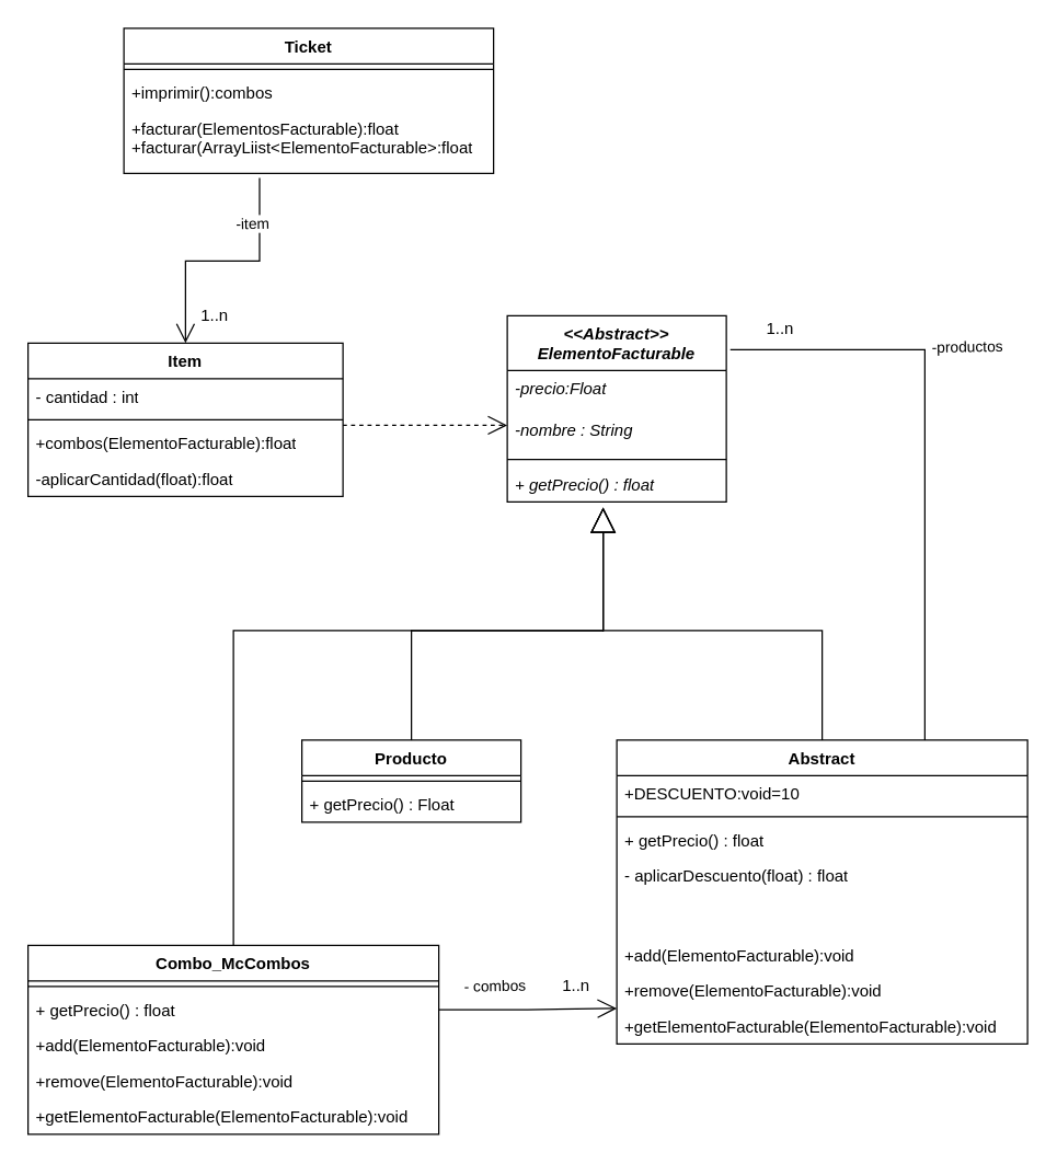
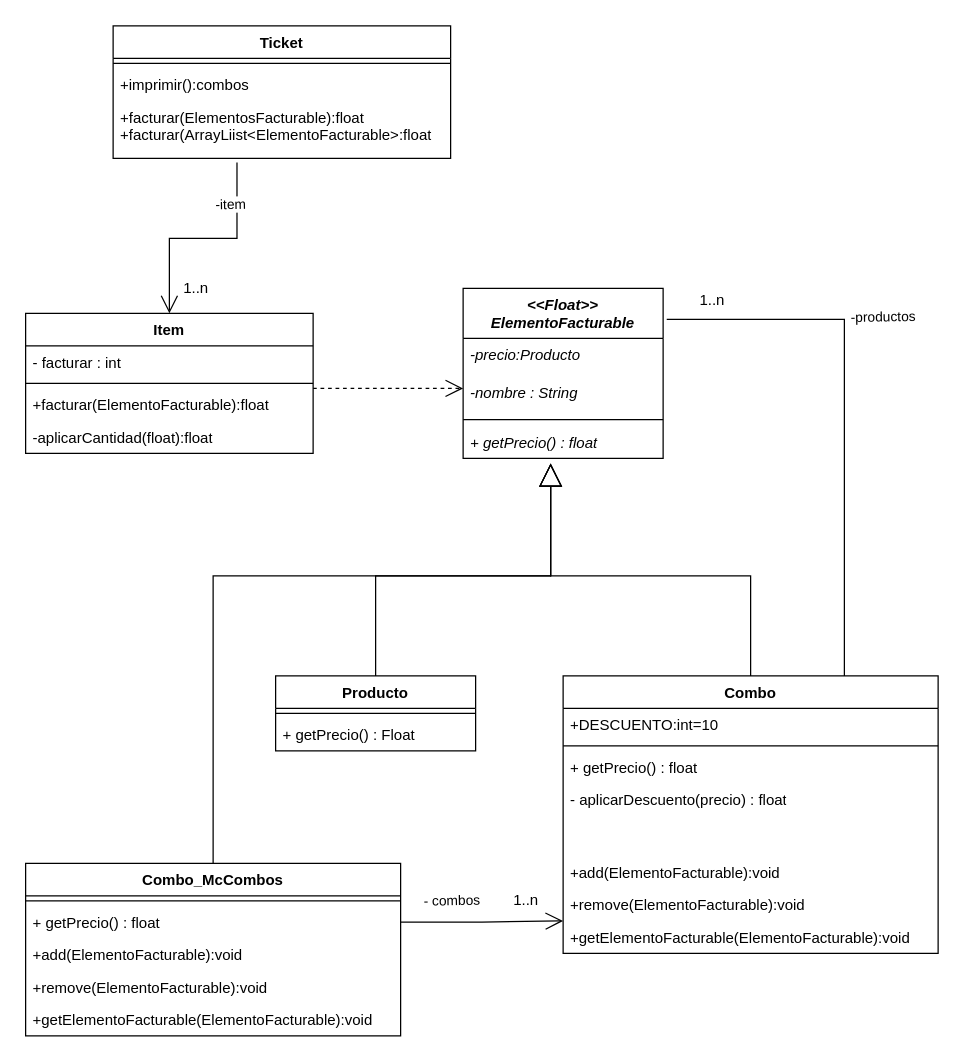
- <mxCell id="17" value="&lt;div&gt;&amp;lt;&amp;lt;Abstract&amp;gt;&amp;gt;&lt;/div&gt;ElementoFacturable&lt;div&gt;&lt;br/&gt;&lt;/div&gt;" style="swimlane;fontStyle=3;align=center;verticalAlign=top;childLayout=stackLayout;horizontal=1;startSize=40;horizontalStack=0;resizeParent=1;resizeParentMax=0;resizeLast=0;collapsible=1;marginBottom=0;whiteSpace=wrap;html=1;" parent="1" vertex="1"><mxGeometry x="370" y="230" width="160" height="136" as="geometry" /></mxCell>
+ <mxCell id="17" value="&lt;div&gt;&amp;lt;&amp;lt;Float&amp;gt;&amp;gt;&lt;/div&gt;ElementoFacturable&lt;div&gt;&lt;br/&gt;&lt;/div&gt;" style="swimlane;fontStyle=3;align=center;verticalAlign=top;childLayout=stackLayout;horizontal=1;startSize=40;horizontalStack=0;resizeParent=1;resizeParentMax=0;resizeLast=0;collapsible=1;marginBottom=0;whiteSpace=wrap;html=1;" parent="1" vertex="1"><mxGeometry x="370" y="230" width="160" height="136" as="geometry" /></mxCell>
- <mxCell id="18" value="-precio:Float" style="text;strokeColor=none;fillColor=none;align=left;verticalAlign=top;spacingLeft=4;spacingRight=4;overflow=hidden;rotatable=0;points=[[0,0.5],[1,0.5]];portConstraint=eastwest;whiteSpace=wrap;html=1;fontStyle=2" parent="17" vertex="1"><mxGeometry y="40" width="160" height="30" as="geometry" /></mxCell>
+ <mxCell id="18" value="-precio:Producto" style="text;strokeColor=none;fillColor=none;align=left;verticalAlign=top;spacingLeft=4;spacingRight=4;overflow=hidden;rotatable=0;points=[[0,0.5],[1,0.5]];portConstraint=eastwest;whiteSpace=wrap;html=1;fontStyle=2" parent="17" vertex="1"><mxGeometry y="40" width="160" height="30" as="geometry" /></mxCell>
- <mxCell id="23" value="- cantidad : int" style="text;strokeColor=none;fillColor=none;align=left;verticalAlign=top;spacingLeft=4;spacingRight=4;overflow=hidden;rotatable=0;points=[[0,0.5],[1,0.5]];portConstraint=eastwest;whiteSpace=wrap;html=1;" parent="22" vertex="1"><mxGeometry y="26" width="230" height="26" as="geometry" /></mxCell>
+ <mxCell id="23" value="- facturar : int" style="text;strokeColor=none;fillColor=none;align=left;verticalAlign=top;spacingLeft=4;spacingRight=4;overflow=hidden;rotatable=0;points=[[0,0.5],[1,0.5]];portConstraint=eastwest;whiteSpace=wrap;html=1;" parent="22" vertex="1"><mxGeometry y="26" width="230" height="26" as="geometry" /></mxCell>
- <mxCell id="25" value="+combos(ElementoFacturable):float" style="text;strokeColor=none;fillColor=none;align=left;verticalAlign=top;spacingLeft=4;spacingRight=4;overflow=hidden;rotatable=0;points=[[0,0.5],[1,0.5]];portConstraint=eastwest;whiteSpace=wrap;html=1;" parent="22" vertex="1"><mxGeometry y="60" width="230" height="26" as="geometry" /></mxCell>
+ <mxCell id="25" value="+facturar(ElementoFacturable):float" style="text;strokeColor=none;fillColor=none;align=left;verticalAlign=top;spacingLeft=4;spacingRight=4;overflow=hidden;rotatable=0;points=[[0,0.5],[1,0.5]];portConstraint=eastwest;whiteSpace=wrap;html=1;" parent="22" vertex="1"><mxGeometry y="60" width="230" height="26" as="geometry" /></mxCell>
- <mxCell id="9" value="Abstract" style="swimlane;fontStyle=1;align=center;verticalAlign=top;childLayout=stackLayout;horizontal=1;startSize=26;horizontalStack=0;resizeParent=1;resizeParentMax=0;resizeLast=0;collapsible=1;marginBottom=0;whiteSpace=wrap;html=1;" parent="1" vertex="1"><mxGeometry x="450" y="540" width="300" height="222" as="geometry"><mxRectangle x="610" y="250" width="100" height="30" as="alternateBounds" /></mxGeometry></mxCell>
+ <mxCell id="9" value="Combo" style="swimlane;fontStyle=1;align=center;verticalAlign=top;childLayout=stackLayout;horizontal=1;startSize=26;horizontalStack=0;resizeParent=1;resizeParentMax=0;resizeLast=0;collapsible=1;marginBottom=0;whiteSpace=wrap;html=1;" parent="1" vertex="1"><mxGeometry x="450" y="540" width="300" height="222" as="geometry"><mxRectangle x="610" y="250" width="100" height="30" as="alternateBounds" /></mxGeometry></mxCell>
- <mxCell id="10" value="+DESCUENTO:void=10" style="text;strokeColor=none;fillColor=none;align=left;verticalAlign=top;spacingLeft=4;spacingRight=4;overflow=hidden;rotatable=0;points=[[0,0.5],[1,0.5]];portConstraint=eastwest;whiteSpace=wrap;html=1;" parent="9" vertex="1"><mxGeometry y="26" width="300" height="26" as="geometry" /></mxCell>
+ <mxCell id="10" value="+DESCUENTO:int=10" style="text;strokeColor=none;fillColor=none;align=left;verticalAlign=top;spacingLeft=4;spacingRight=4;overflow=hidden;rotatable=0;points=[[0,0.5],[1,0.5]];portConstraint=eastwest;whiteSpace=wrap;html=1;" parent="9" vertex="1"><mxGeometry y="26" width="300" height="26" as="geometry" /></mxCell>
- <mxCell id="13" value="- aplicarDescuento(float) : float" style="text;strokeColor=none;fillColor=none;align=left;verticalAlign=top;spacingLeft=4;spacingRight=4;overflow=hidden;rotatable=0;points=[[0,0.5],[1,0.5]];portConstraint=eastwest;whiteSpace=wrap;html=1;" parent="9" vertex="1"><mxGeometry y="86" width="300" height="58" as="geometry" /></mxCell>
+ <mxCell id="13" value="- aplicarDescuento(precio) : float" style="text;strokeColor=none;fillColor=none;align=left;verticalAlign=top;spacingLeft=4;spacingRight=4;overflow=hidden;rotatable=0;points=[[0,0.5],[1,0.5]];portConstraint=eastwest;whiteSpace=wrap;html=1;" parent="9" vertex="1"><mxGeometry y="86" width="300" height="58" as="geometry" /></mxCell>
